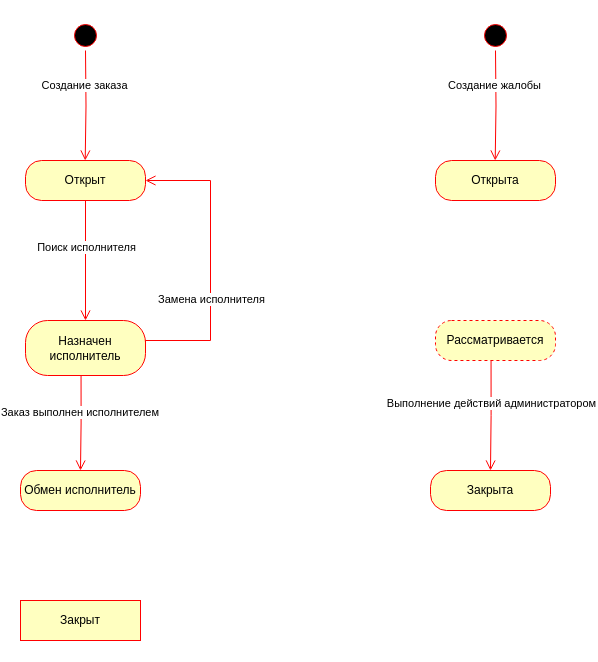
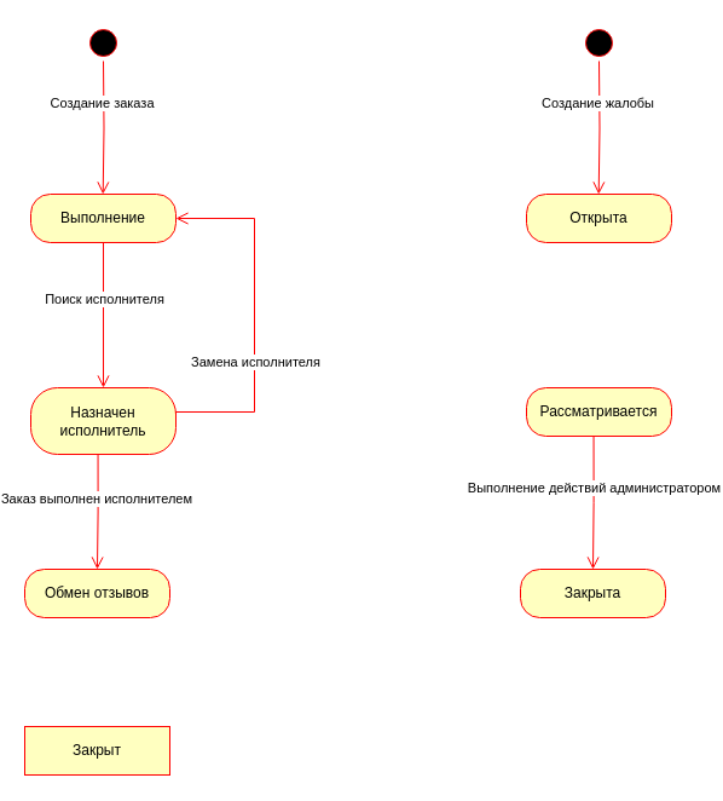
- <mxCell id="5" value="Открыт" style="rounded=1;whiteSpace=wrap;html=1;arcSize=40;fontColor=#000000;fillColor=#ffffc0;strokeColor=#ff0000;" vertex="1" parent="1"><mxGeometry x="25" y="160" width="120" height="40" as="geometry" /></mxCell>
+ <mxCell id="5" value="Выполнение" style="rounded=1;whiteSpace=wrap;html=1;arcSize=40;fontColor=#000000;fillColor=#ffffc0;strokeColor=#ff0000;" vertex="1" parent="1"><mxGeometry x="25" y="160" width="120" height="40" as="geometry" /></mxCell>
- <mxCell id="19" value="Рассматривается" style="rounded=1;whiteSpace=wrap;html=1;arcSize=40;fontColor=#000000;fillColor=#ffffc0;strokeColor=#ff0000;dashed=1;" vertex="1" parent="1"><mxGeometry x="435" y="320" width="120" height="40" as="geometry" /></mxCell>
+ <mxCell id="19" value="Рассматривается" style="rounded=1;whiteSpace=wrap;html=1;arcSize=40;fontColor=#000000;fillColor=#ffffc0;strokeColor=#ff0000;" vertex="1" parent="1"><mxGeometry x="435" y="320" width="120" height="40" as="geometry" /></mxCell>
- <mxCell id="13" value="Обмен исполнитель" style="rounded=1;whiteSpace=wrap;html=1;arcSize=40;fontColor=#000000;fillColor=#ffffc0;strokeColor=#ff0000;" vertex="1" parent="1"><mxGeometry x="20" y="470" width="120" height="40" as="geometry" /></mxCell>
+ <mxCell id="13" value="Обмен отзывов" style="rounded=1;whiteSpace=wrap;html=1;arcSize=40;fontColor=#000000;fillColor=#ffffc0;strokeColor=#ff0000;" vertex="1" parent="1"><mxGeometry x="20" y="470" width="120" height="40" as="geometry" /></mxCell>
